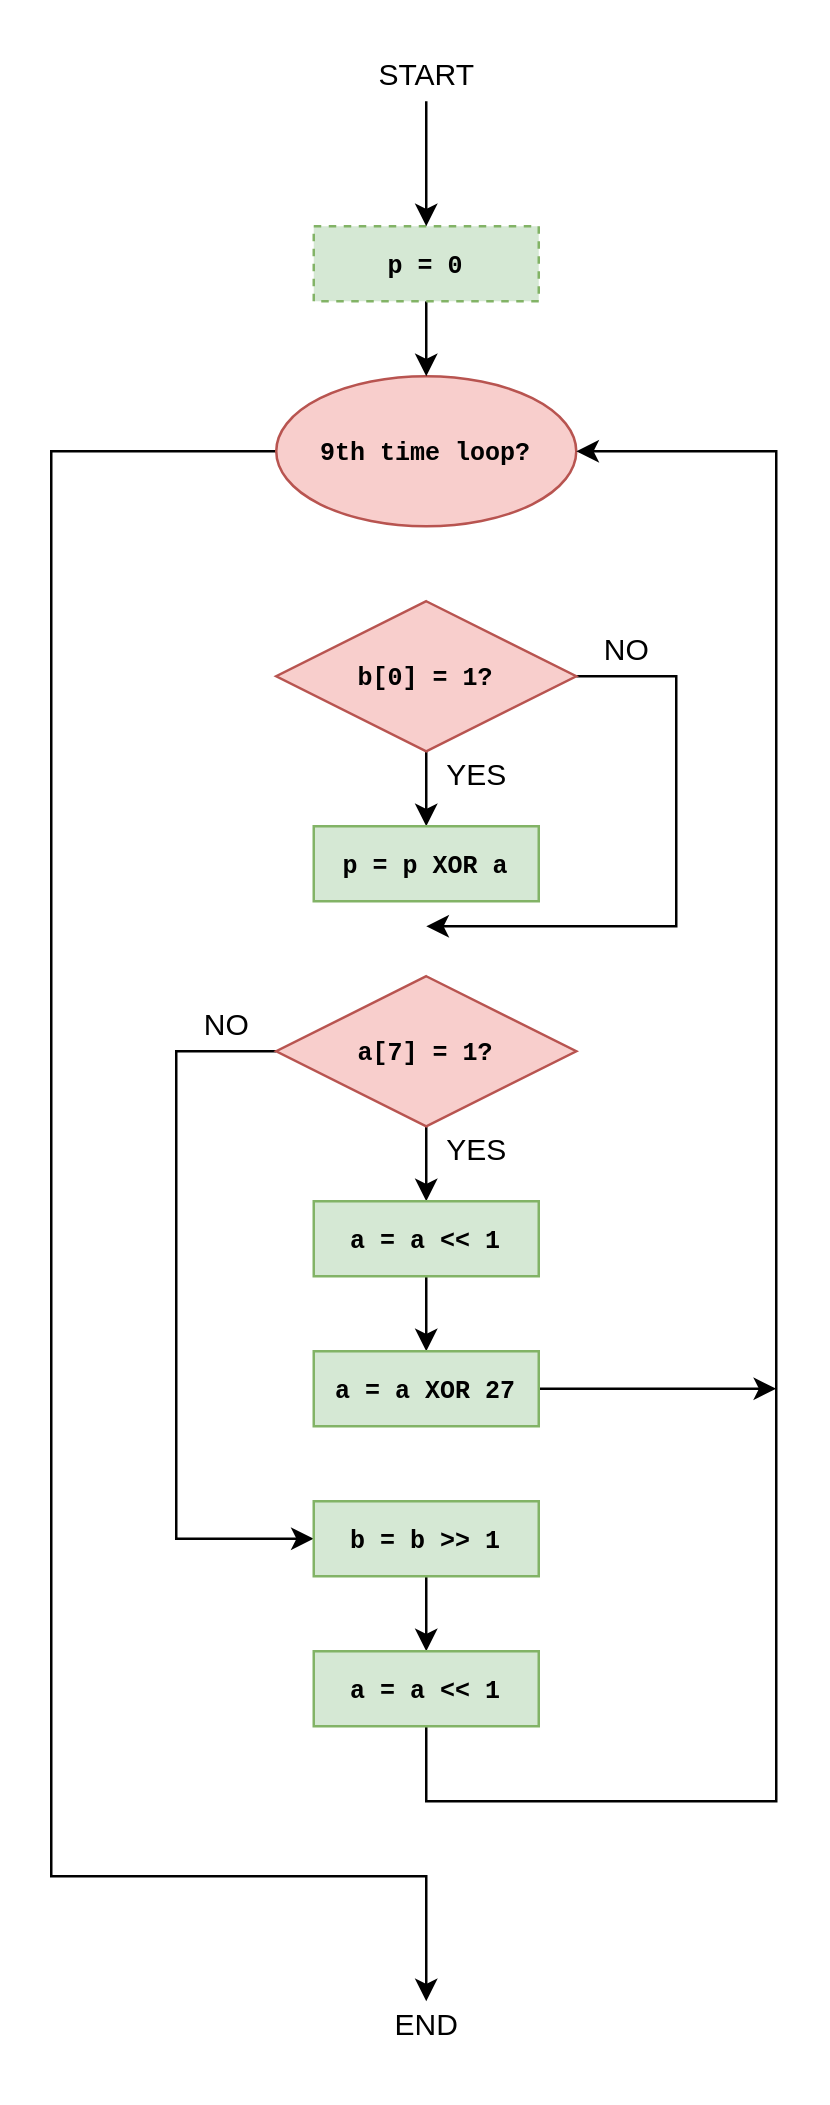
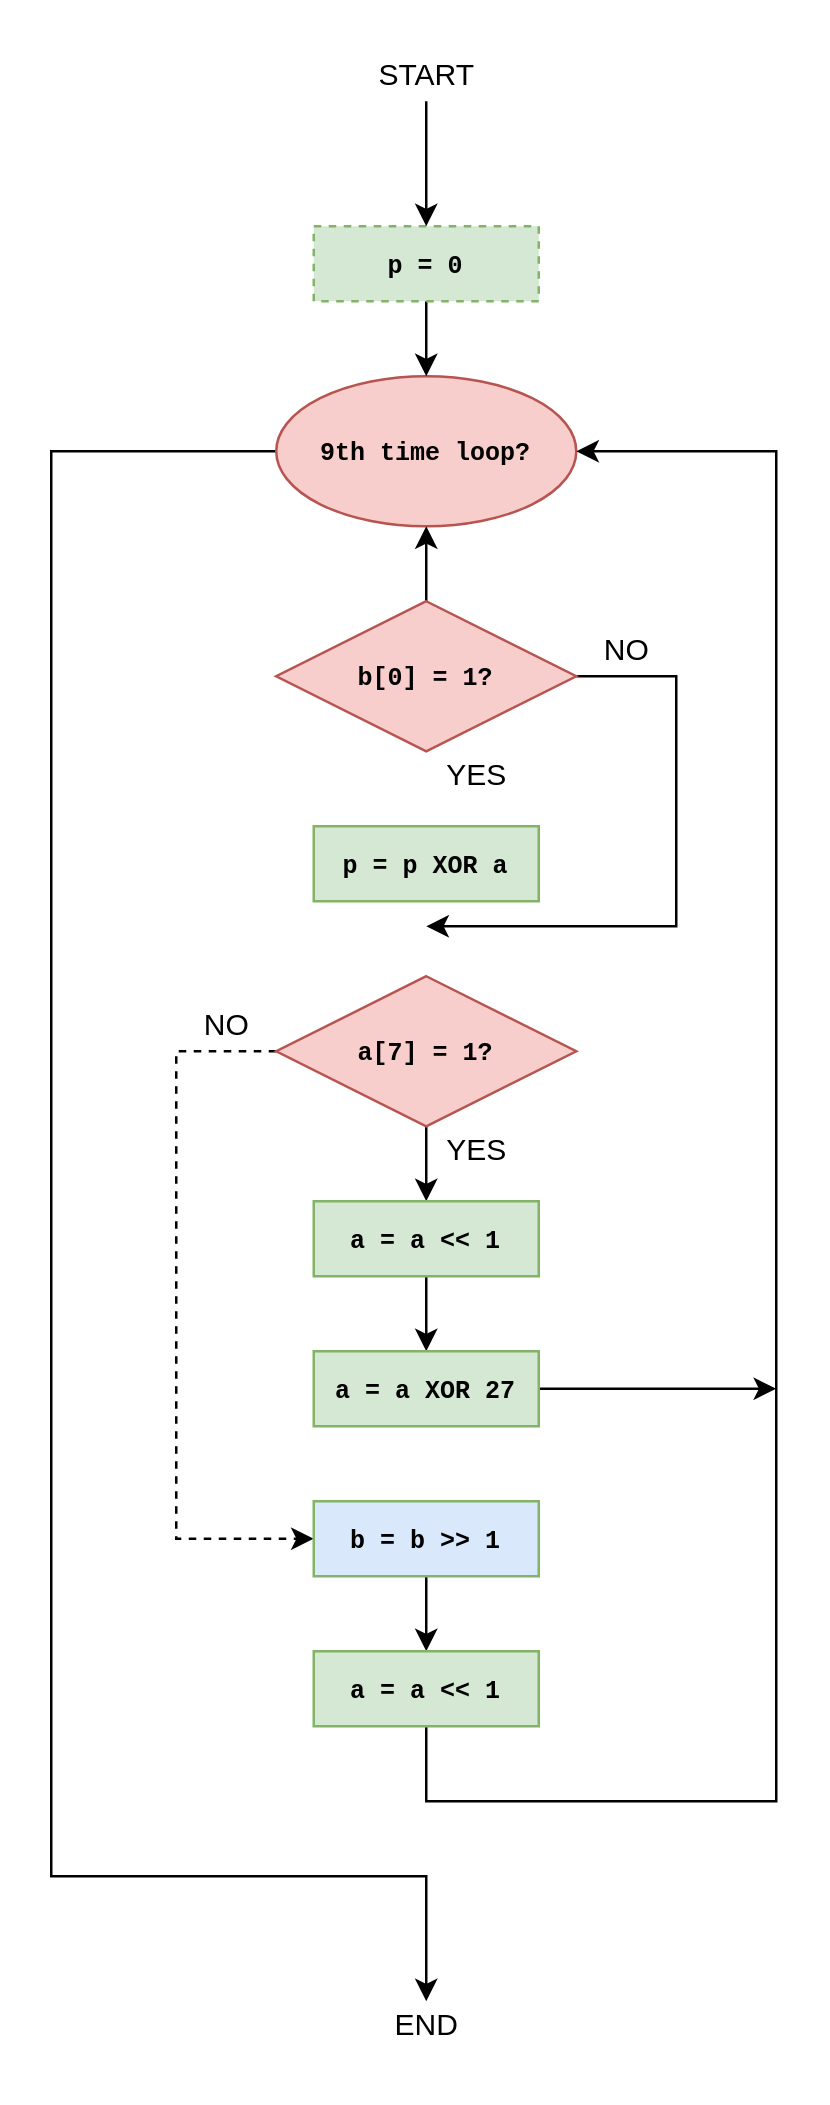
- <mxCell id="6" value="" style="edgeStyle=orthogonalEdgeStyle;rounded=0;orthogonalLoop=1;jettySize=auto;html=1;" edge="1" parent="1" source="8" target="9"><mxGeometry relative="1" as="geometry" /></mxCell>
+ <mxCell id="6" value="" style="edgeStyle=orthogonalEdgeStyle;rounded=0;orthogonalLoop=1;jettySize=auto;html=1;" edge="1" parent="1" source="8" target="3"><mxGeometry relative="1" as="geometry" /></mxCell>
- <mxCell id="11" style="edgeStyle=orthogonalEdgeStyle;rounded=0;orthogonalLoop=1;jettySize=auto;html=1;exitX=0;exitY=0.5;exitDx=0;exitDy=0;entryX=0;entryY=0.5;entryDx=0;entryDy=0;" edge="1" parent="1" source="12" target="19"><mxGeometry relative="1" as="geometry"><Array as="points"><mxPoint x="70" y="420" /><mxPoint x="70" y="615" /></Array></mxGeometry></mxCell>
+ <mxCell id="11" style="edgeStyle=orthogonalEdgeStyle;rounded=0;orthogonalLoop=1;jettySize=auto;html=1;exitX=0;exitY=0.5;exitDx=0;exitDy=0;entryX=0;entryY=0.5;entryDx=0;entryDy=0;dashed=1;" edge="1" parent="1" source="12" target="19"><mxGeometry relative="1" as="geometry"><Array as="points"><mxPoint x="70" y="420" /><mxPoint x="70" y="615" /></Array></mxGeometry></mxCell>
- <mxCell id="19" value="&lt;font face=&quot;Courier New&quot; style=&quot;font-size: 10px&quot;&gt;&lt;b&gt;b = b &amp;gt;&amp;gt; 1&lt;/b&gt;&lt;/font&gt;" style="rounded=0;whiteSpace=wrap;html=1;fillColor=#d5e8d4;strokeColor=#82b366;" vertex="1" parent="1"><mxGeometry x="125" y="600" width="90" height="30" as="geometry" /></mxCell>
+ <mxCell id="19" value="&lt;font face=&quot;Courier New&quot; style=&quot;font-size: 10px&quot;&gt;&lt;b&gt;b = b &amp;gt;&amp;gt; 1&lt;/b&gt;&lt;/font&gt;" style="rounded=0;whiteSpace=wrap;html=1;fillColor=#dae8fc;strokeColor=#82b366;" vertex="1" parent="1"><mxGeometry x="125" y="600" width="90" height="30" as="geometry" /></mxCell>
